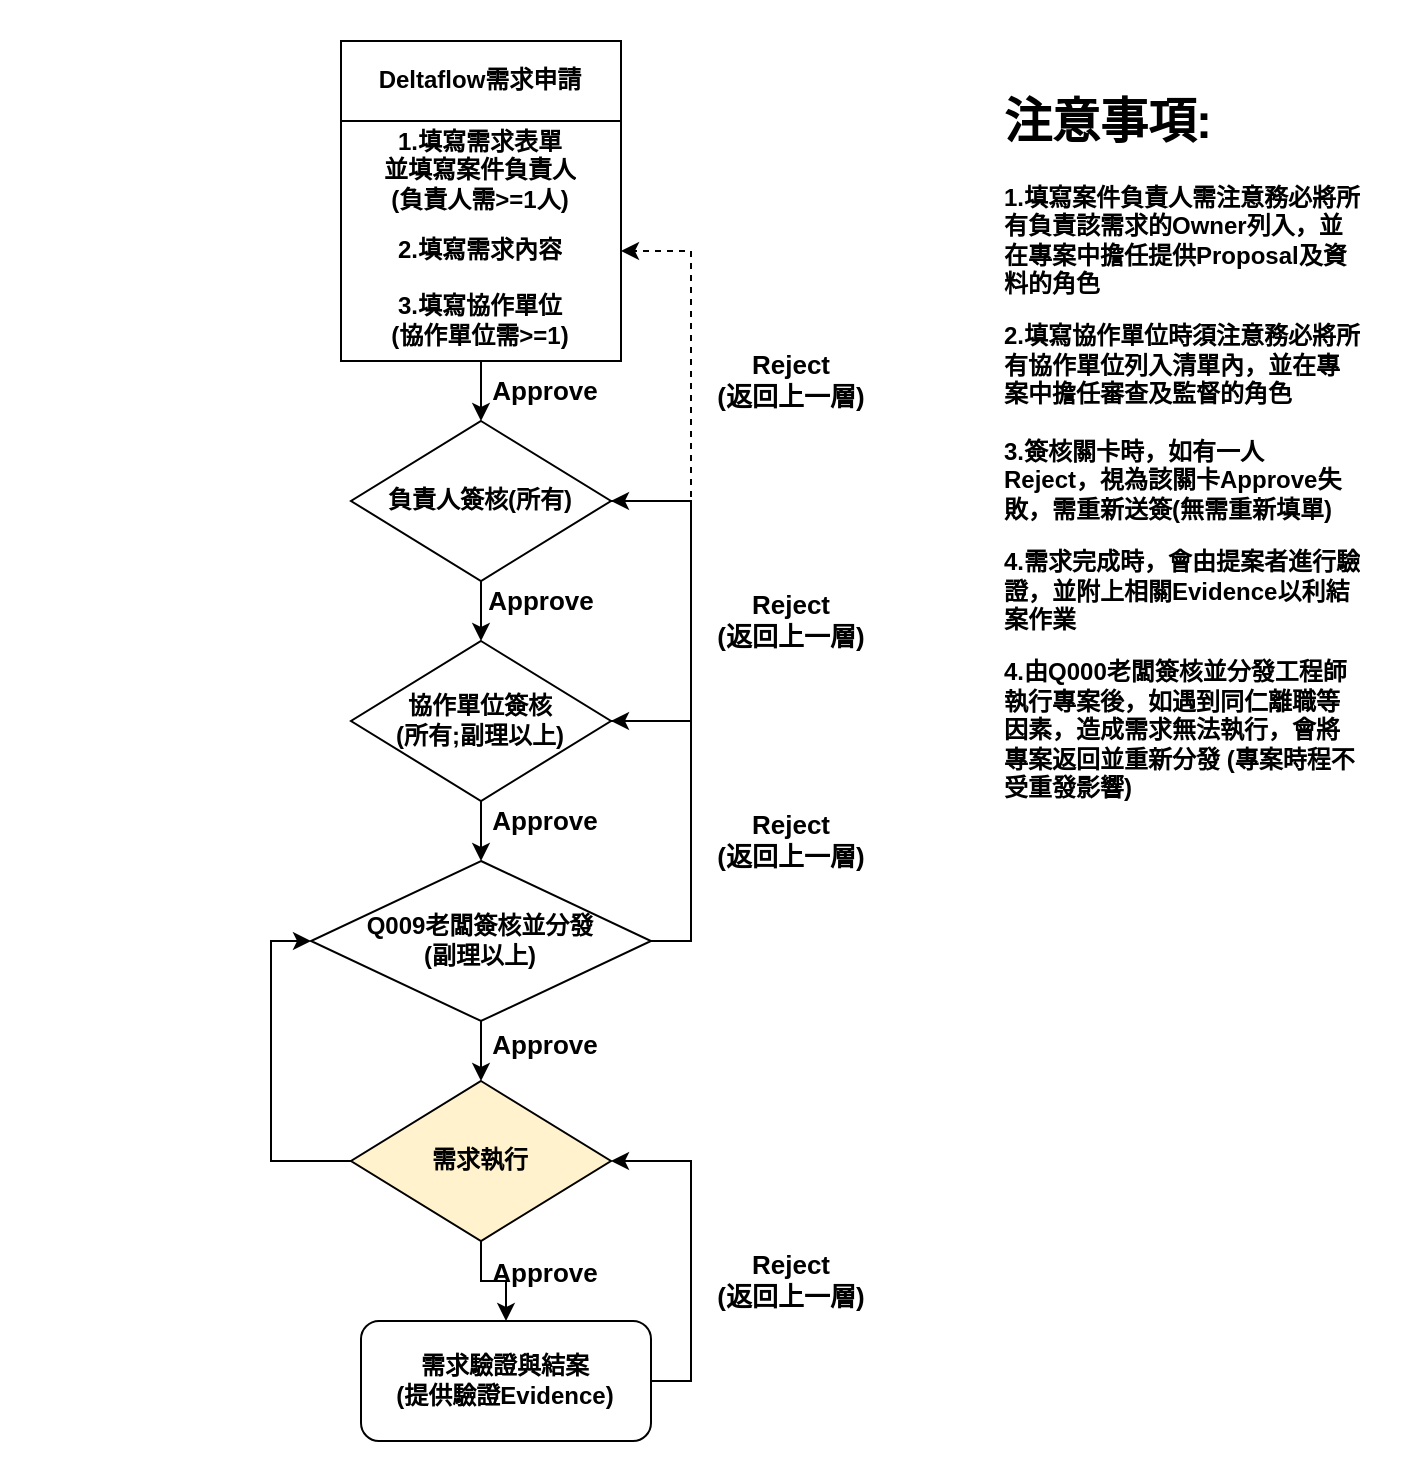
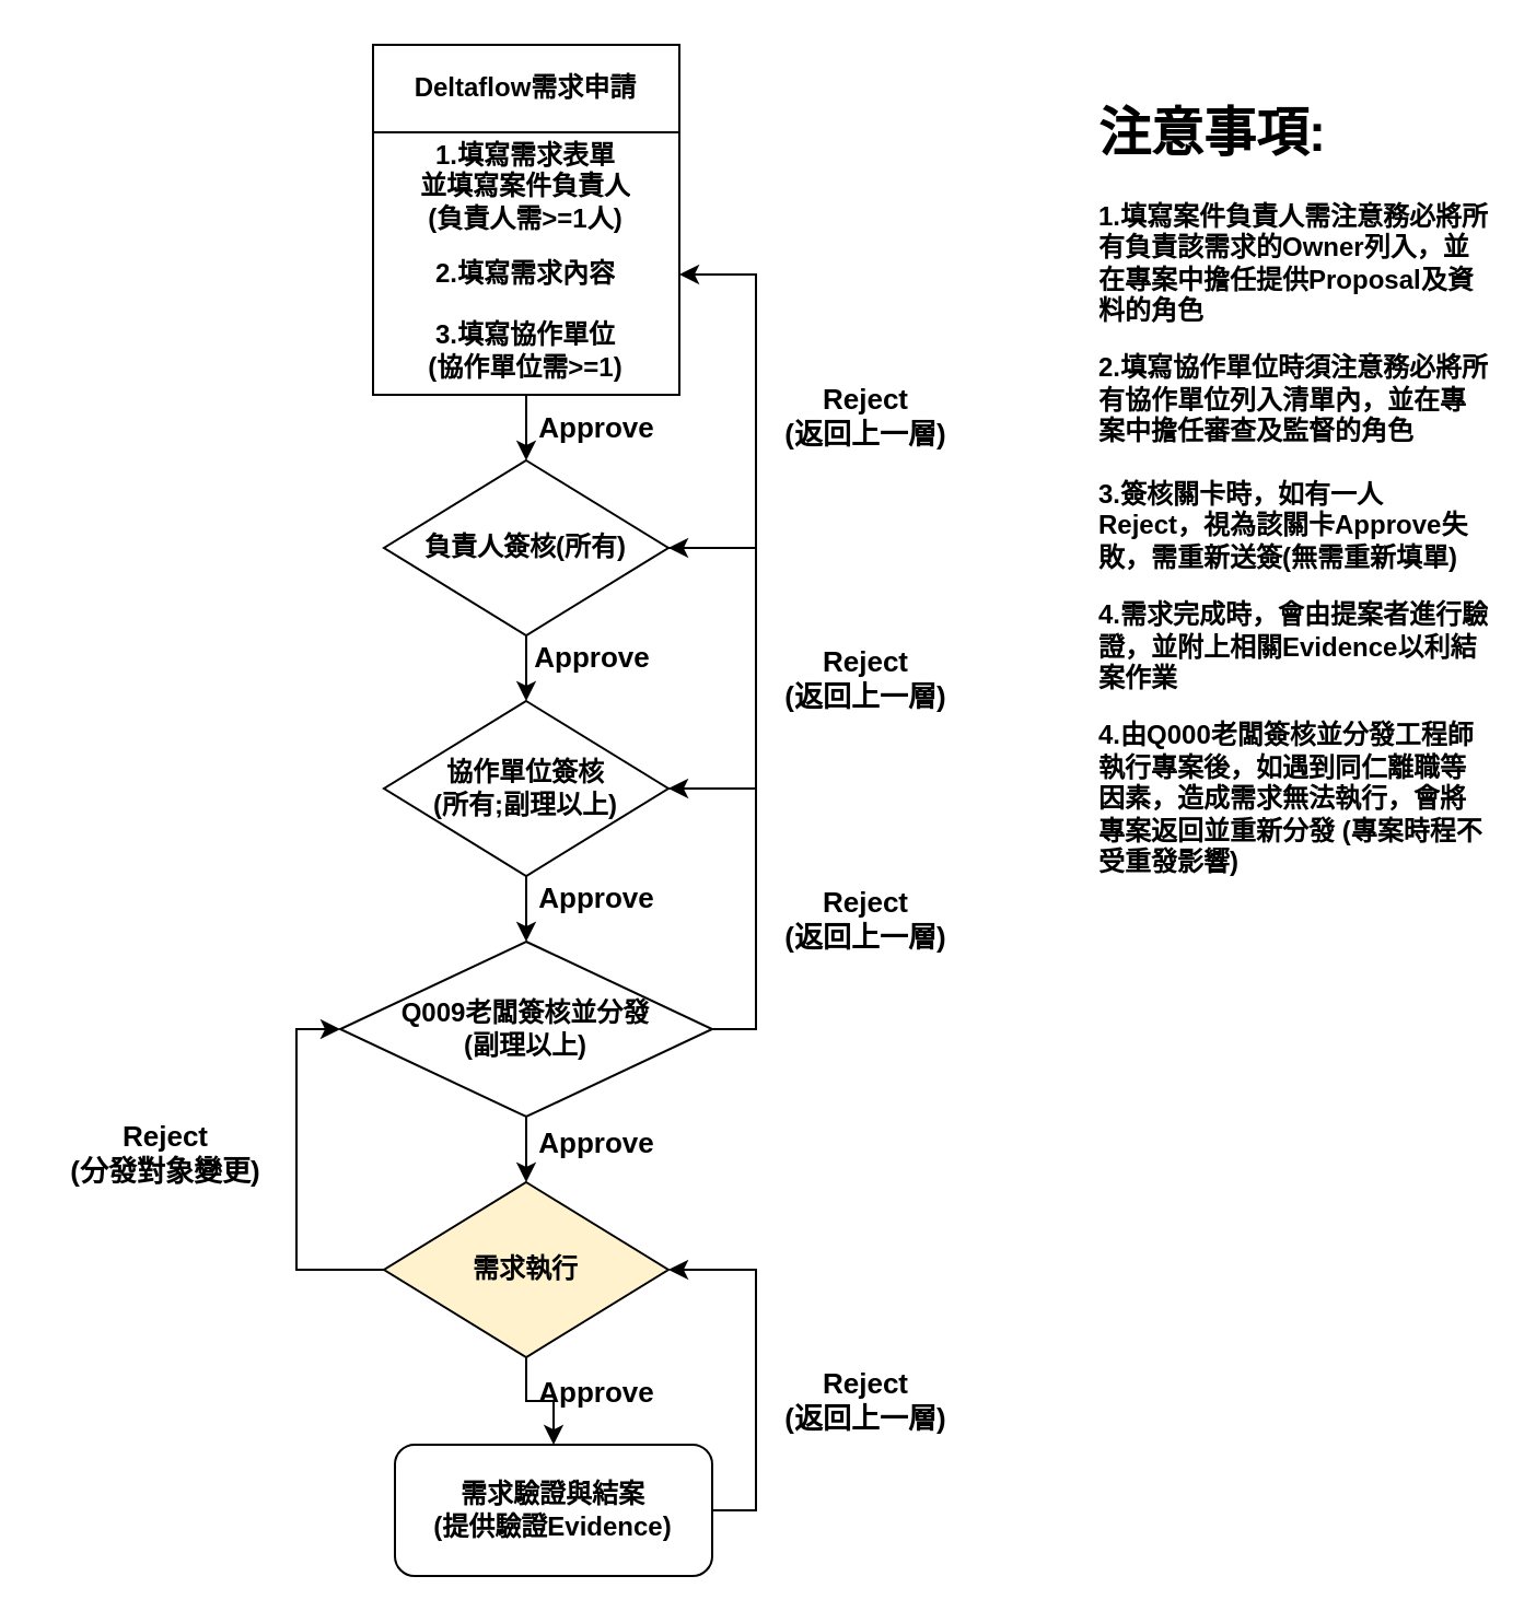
- <mxCell id="3" style="edgeStyle=orthogonalEdgeStyle;rounded=0;orthogonalLoop=1;jettySize=auto;html=1;exitX=1;exitY=0.5;exitDx=0;exitDy=0;entryX=1;entryY=0.5;entryDx=0;entryDy=0;dashed=1;" edge="1" parent="1" source="4" target="14"><mxGeometry relative="1" as="geometry"><Array as="points"><mxPoint x="345" y="250" /><mxPoint x="345" y="125" /></Array></mxGeometry></mxCell>
+ <mxCell id="3" style="edgeStyle=orthogonalEdgeStyle;rounded=0;orthogonalLoop=1;jettySize=auto;html=1;exitX=1;exitY=0.5;exitDx=0;exitDy=0;entryX=1;entryY=0.5;entryDx=0;entryDy=0;" edge="1" parent="1" source="4" target="14"><mxGeometry relative="1" as="geometry"><Array as="points"><mxPoint x="345" y="250" /><mxPoint x="345" y="125" /></Array></mxGeometry></mxCell>
+ <mxCell id="26" value="&lt;span style=&quot;font-size: 13px;&quot;&gt;&lt;b&gt;Reject&lt;br&gt;(分發對象變更)&lt;/b&gt;&lt;/span&gt;" style="text;html=1;align=center;verticalAlign=middle;resizable=0;points=[];autosize=1;strokeColor=none;fillColor=none;" vertex="1" parent="1"><mxGeometry x="20" y="507" width="110" height="40" as="geometry" /></mxCell>
